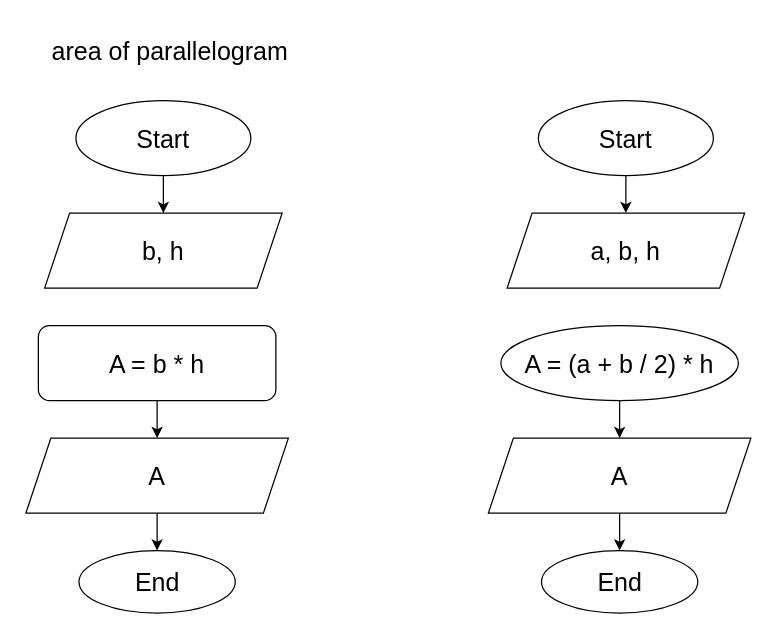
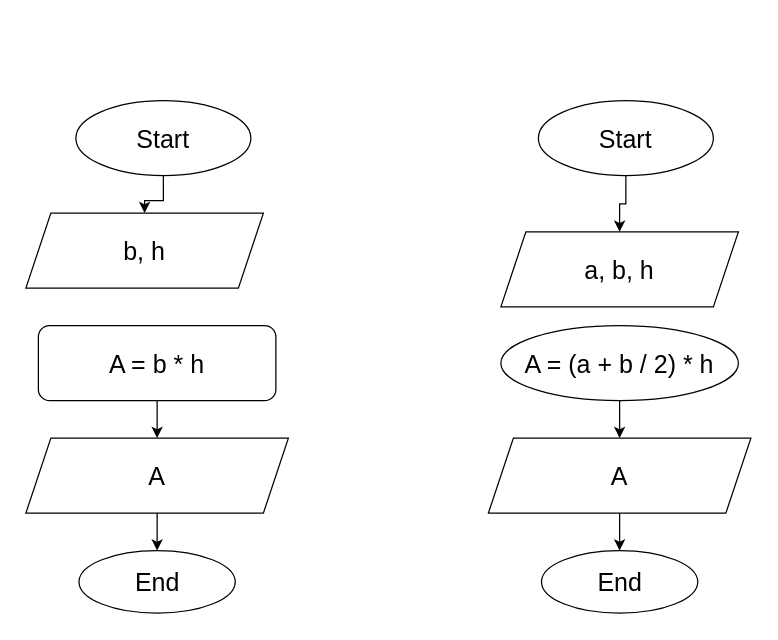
- <mxCell id="10" value="area of parallelogram" style="text;html=1;align=center;verticalAlign=middle;resizable=0;points=[];autosize=1;strokeColor=none;fillColor=none;fontSize=20;" vertex="1" parent="1"><mxGeometry x="30" y="20" width="210" height="40" as="geometry" /></mxCell>
- <mxCell id="4" value="b, h" style="shape=parallelogram;perimeter=parallelogramPerimeter;whiteSpace=wrap;html=1;fixedSize=1;fontSize=20;" vertex="1" parent="1"><mxGeometry x="35" y="170" width="190" height="60" as="geometry" /></mxCell>
+ <mxCell id="4" value="b, h" style="shape=parallelogram;perimeter=parallelogramPerimeter;whiteSpace=wrap;html=1;fixedSize=1;fontSize=20;" vertex="1" parent="1"><mxGeometry x="20" y="170" width="190" height="60" as="geometry" /></mxCell>
- <mxCell id="13" value="a, b, h" style="shape=parallelogram;perimeter=parallelogramPerimeter;whiteSpace=wrap;html=1;fixedSize=1;fontSize=20;" vertex="1" parent="1"><mxGeometry x="405" y="170" width="190" height="60" as="geometry" /></mxCell>
+ <mxCell id="13" value="a, b, h" style="shape=parallelogram;perimeter=parallelogramPerimeter;whiteSpace=wrap;html=1;fixedSize=1;fontSize=20;" vertex="1" parent="1"><mxGeometry x="400" y="185" width="190" height="60" as="geometry" /></mxCell>
